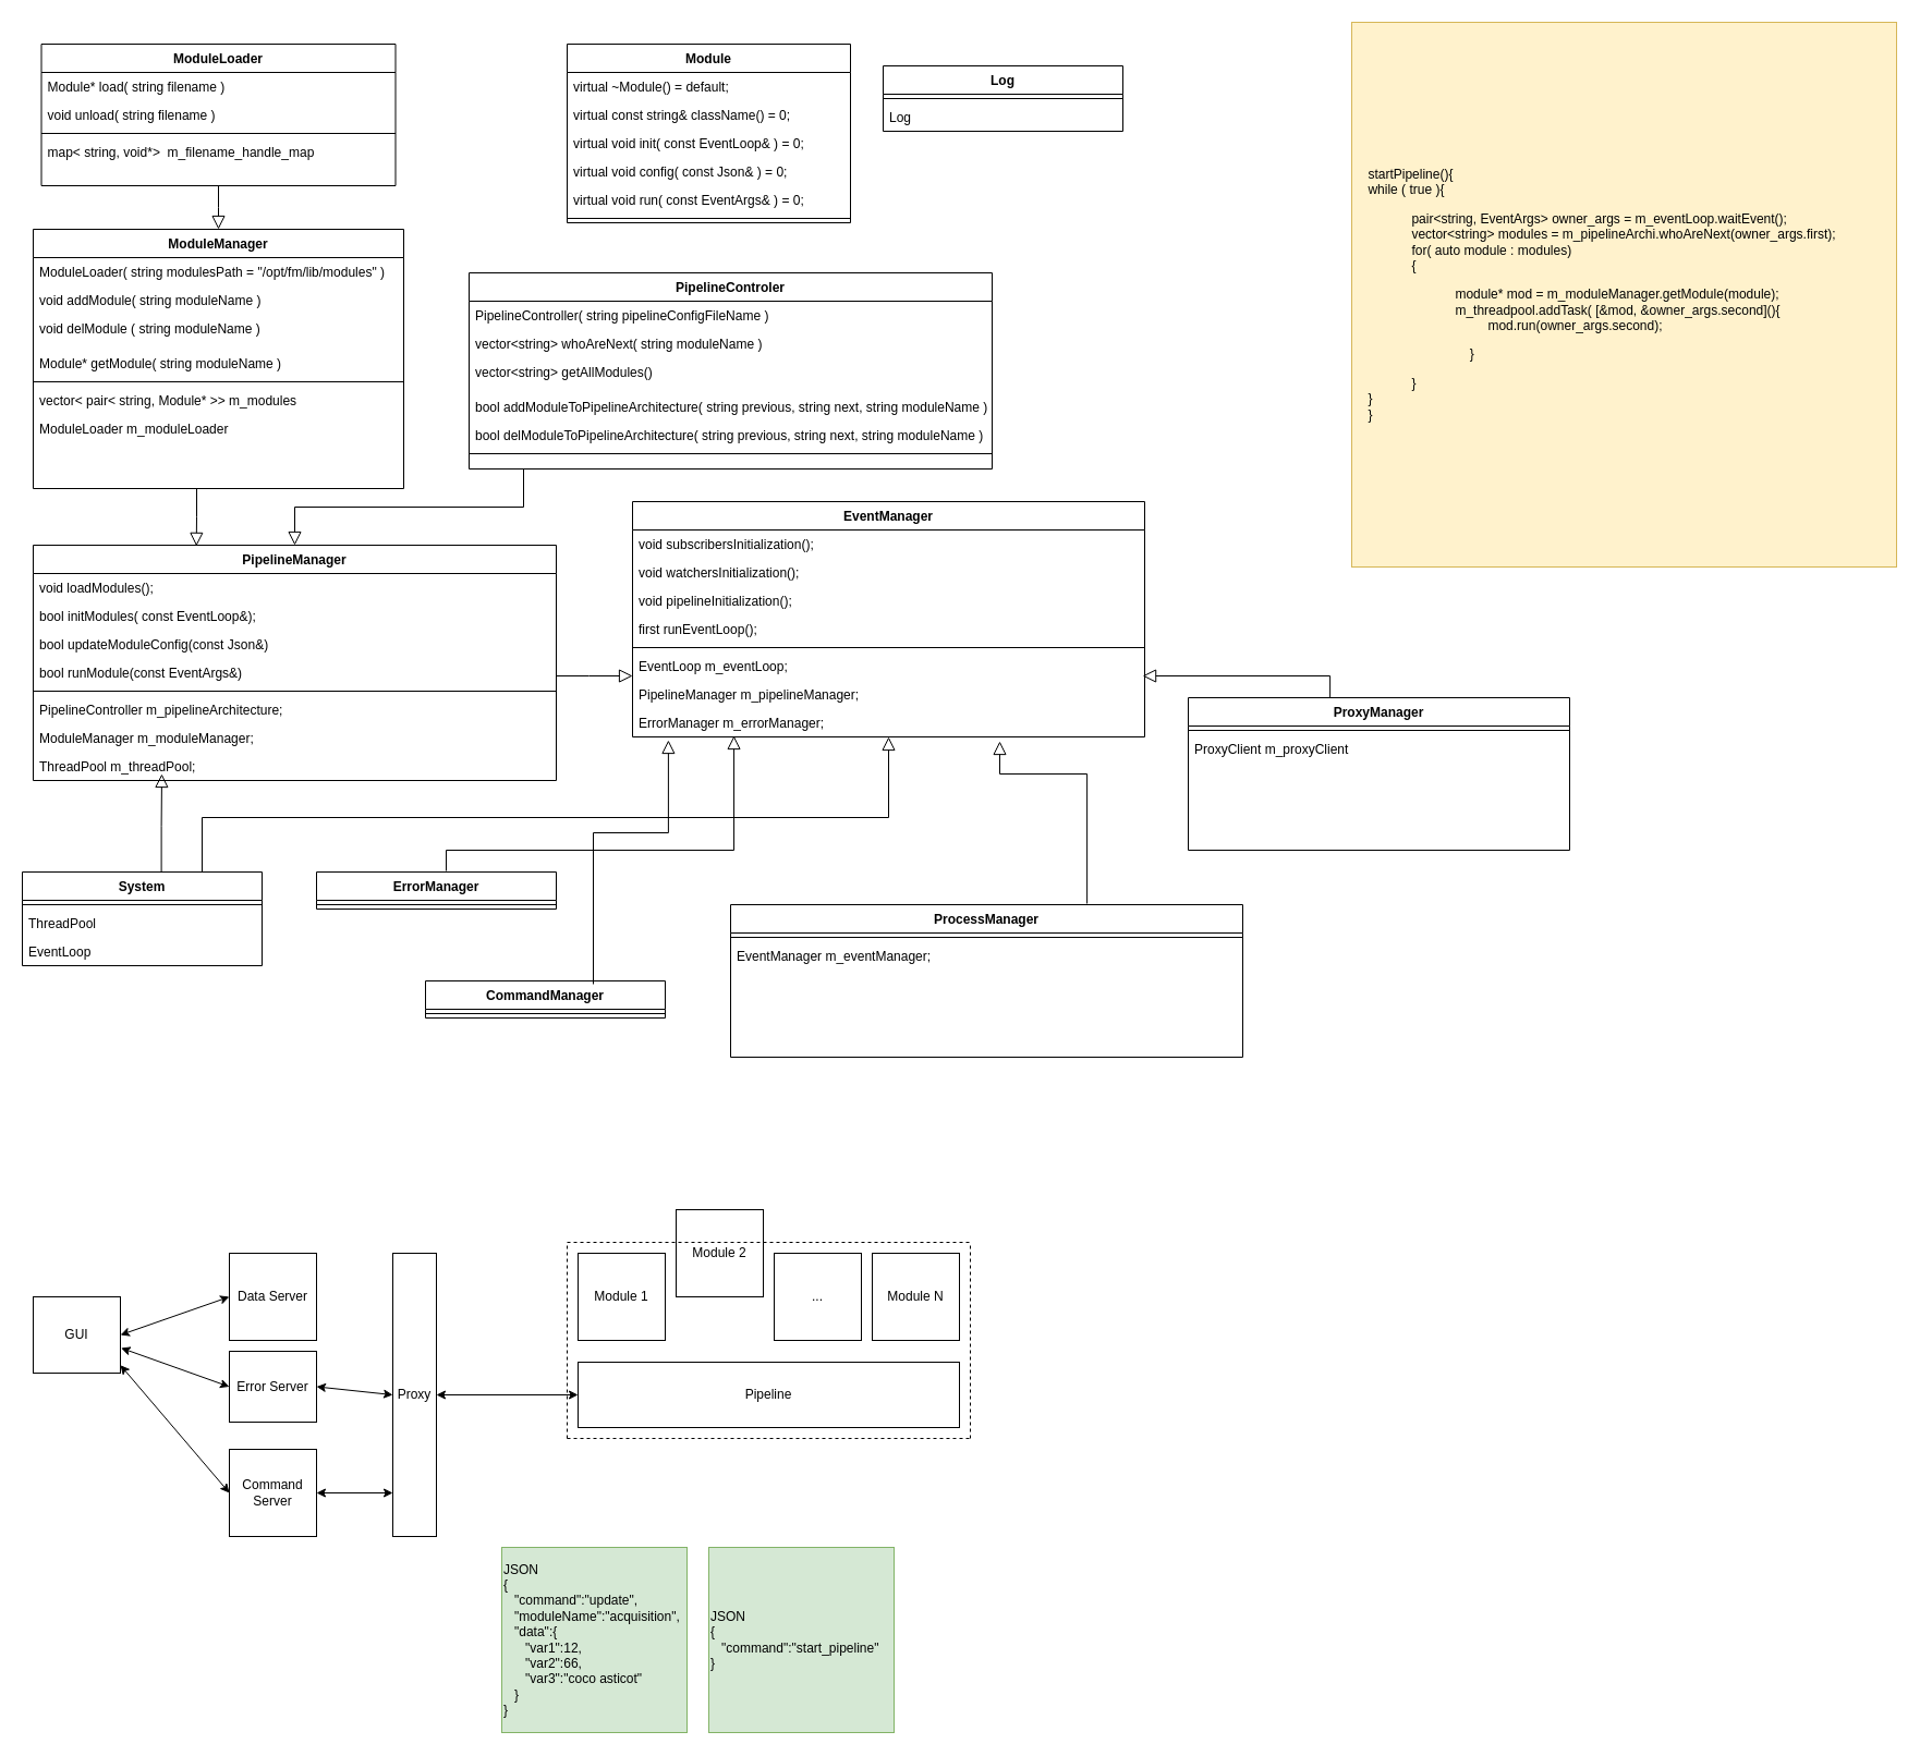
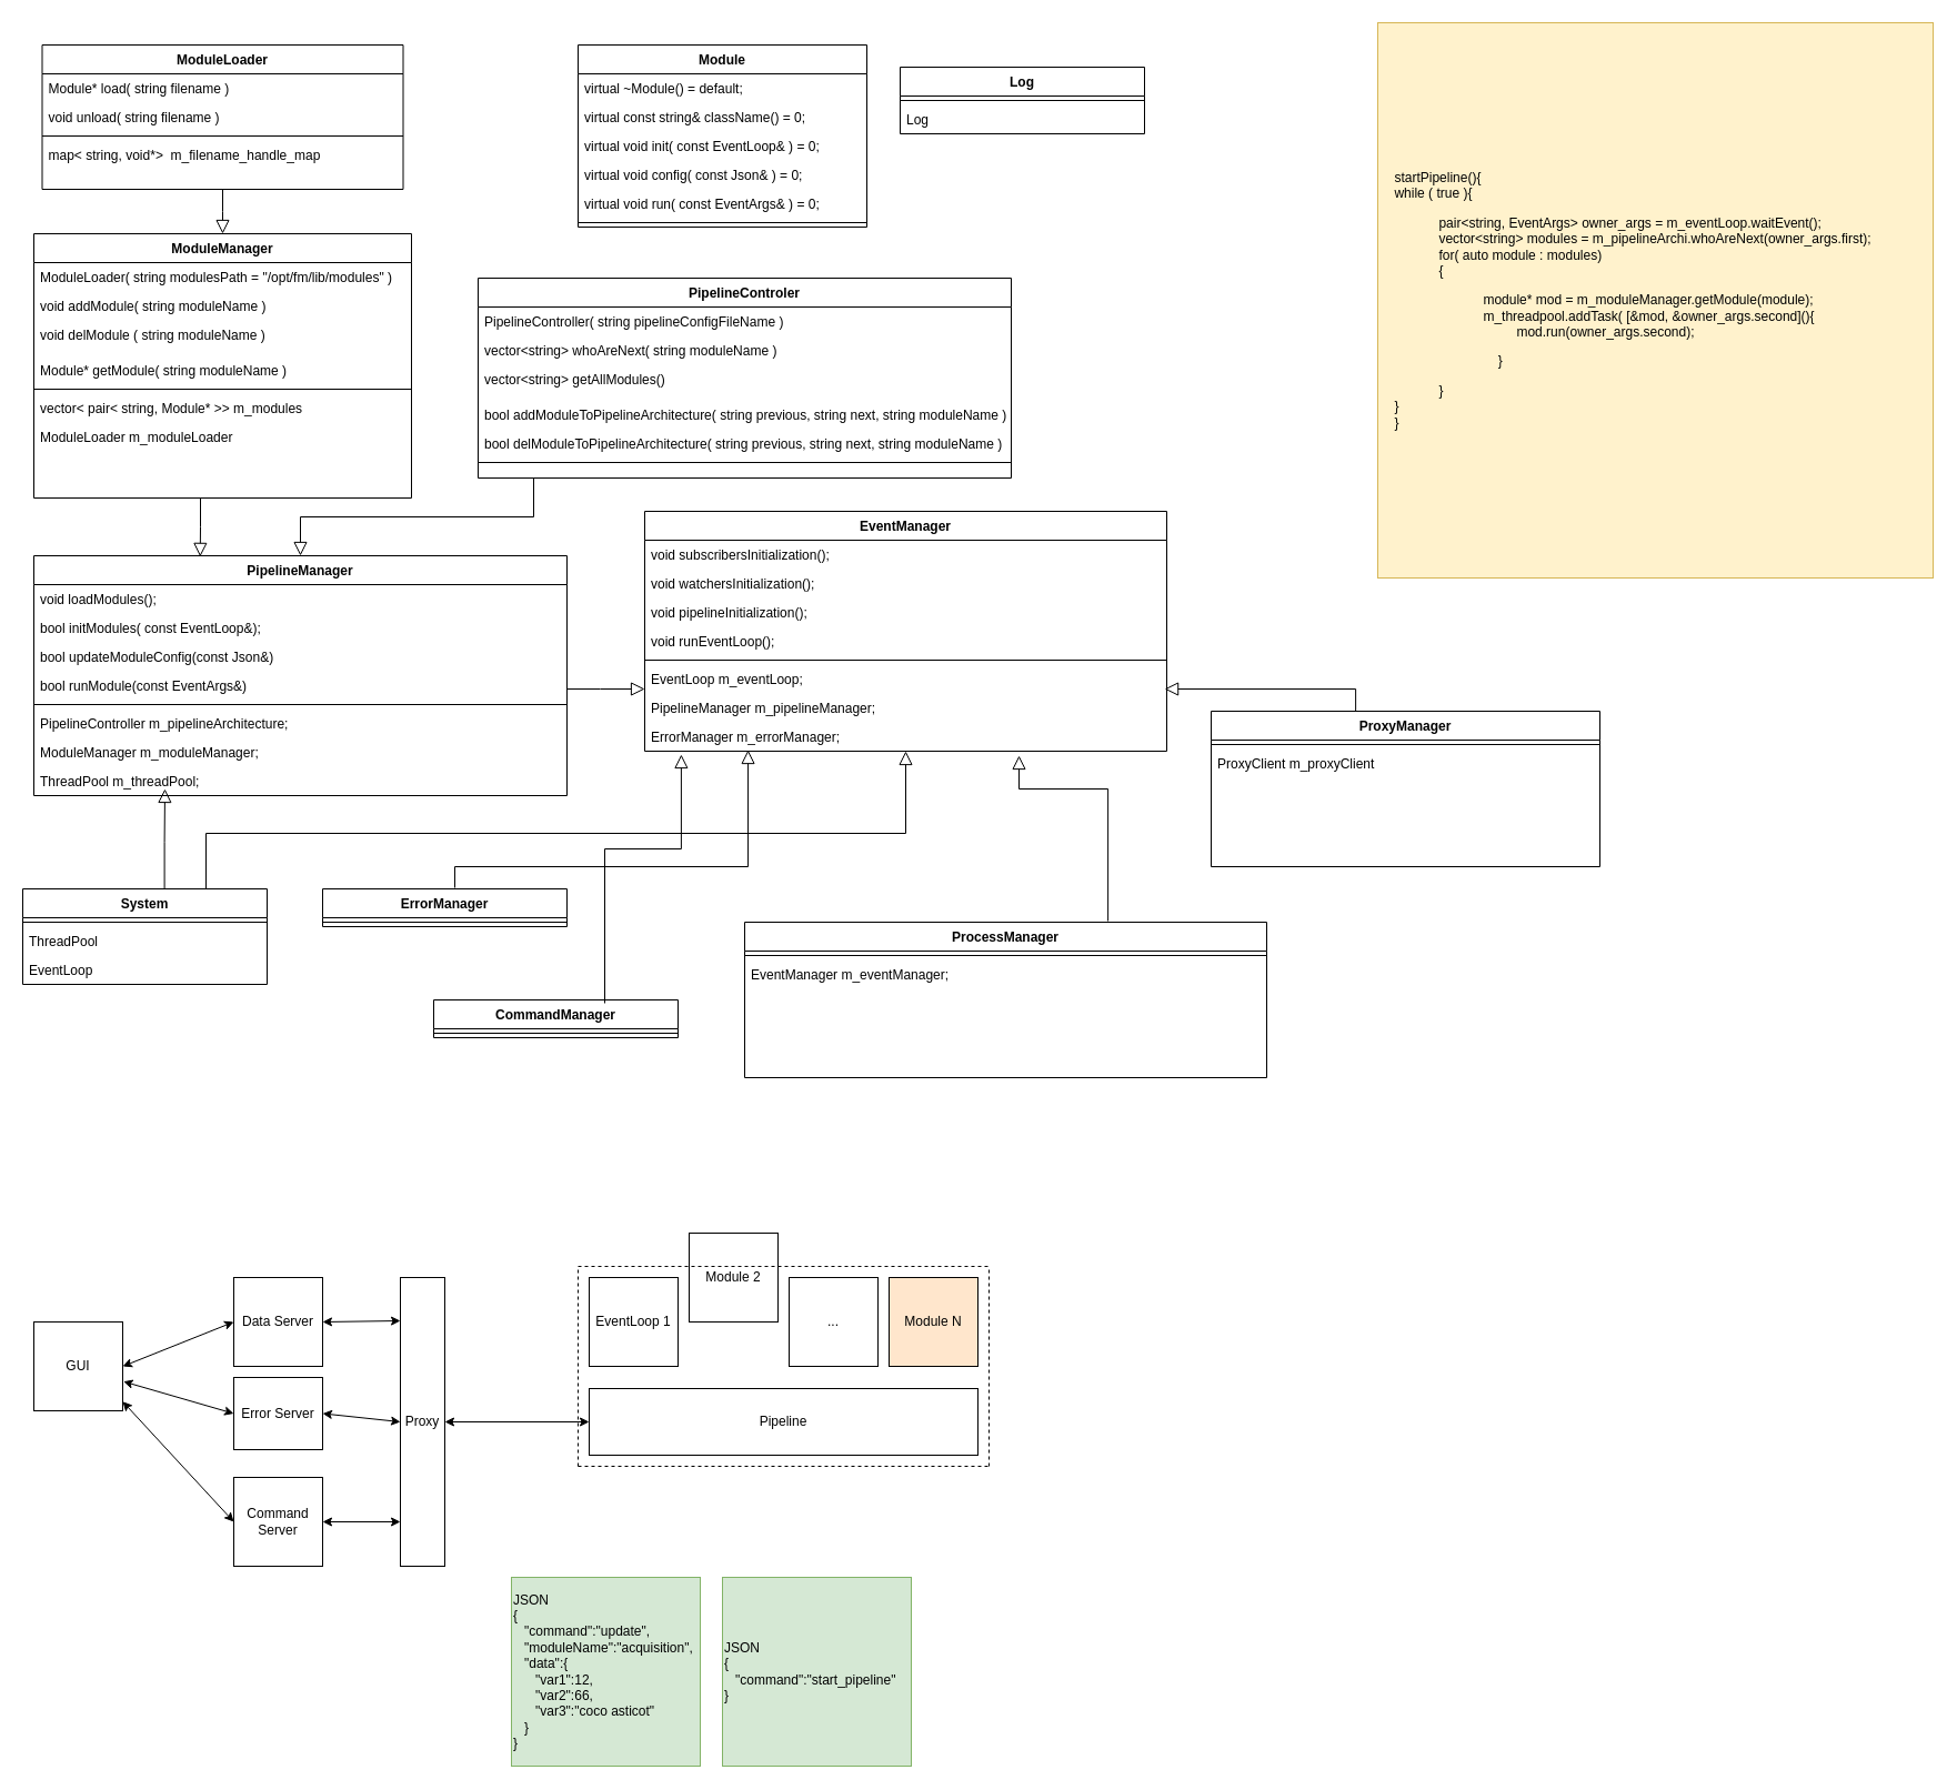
- <mxCell id="76" value="first runEventLoop();" style="text;align=left;verticalAlign=top;spacingLeft=4;spacingRight=4;overflow=hidden;rotatable=0;points=[[0,0.5],[1,0.5]];portConstraint=eastwest;" parent="72" vertex="1"><mxGeometry y="104" width="470" height="26" as="geometry" /></mxCell>
+ <mxCell id="76" value="void runEventLoop();" style="text;align=left;verticalAlign=top;spacingLeft=4;spacingRight=4;overflow=hidden;rotatable=0;points=[[0,0.5],[1,0.5]];portConstraint=eastwest;" parent="72" vertex="1"><mxGeometry y="104" width="470" height="26" as="geometry" /></mxCell>
+ <mxCell id="35" value="" style="endArrow=classic;startArrow=classic;html=1;rounded=0;entryX=0;entryY=0.15;entryDx=0;entryDy=0;entryPerimeter=0;exitX=1;exitY=0.5;exitDx=0;exitDy=0;" parent="1" source="26" target="27" edge="1"><mxGeometry width="50" height="50" relative="1" as="geometry"><mxPoint x="290" y="1189" as="sourcePoint" /><mxPoint x="424" y="1190" as="targetPoint" /></mxGeometry></mxCell>
- <mxCell id="30" value="Module 1" style="whiteSpace=wrap;html=1;aspect=fixed;" parent="1" vertex="1"><mxGeometry x="530" y="1150" width="80" height="80" as="geometry" /></mxCell>
+ <mxCell id="30" value="EventLoop 1" style="whiteSpace=wrap;html=1;aspect=fixed;" parent="1" vertex="1"><mxGeometry x="530" y="1150" width="80" height="80" as="geometry" /></mxCell>
- <mxCell id="23" value="Module N" style="whiteSpace=wrap;html=1;aspect=fixed;" parent="1" vertex="1"><mxGeometry x="800" y="1150" width="80" height="80" as="geometry" /></mxCell>
+ <mxCell id="23" value="Module N" style="whiteSpace=wrap;html=1;aspect=fixed;fillColor=#ffe6cc;" parent="1" vertex="1"><mxGeometry x="800" y="1150" width="80" height="80" as="geometry" /></mxCell>
- <mxCell id="32" value="GUI" style="whiteSpace=wrap;html=1;aspect=fixed;" parent="1" vertex="1"><mxGeometry x="30" y="1190" width="80" height="70" as="geometry" /></mxCell>
+ <mxCell id="32" value="GUI" style="whiteSpace=wrap;html=1;aspect=fixed;" parent="1" vertex="1"><mxGeometry x="30" y="1190" width="80" height="80" as="geometry" /></mxCell>
